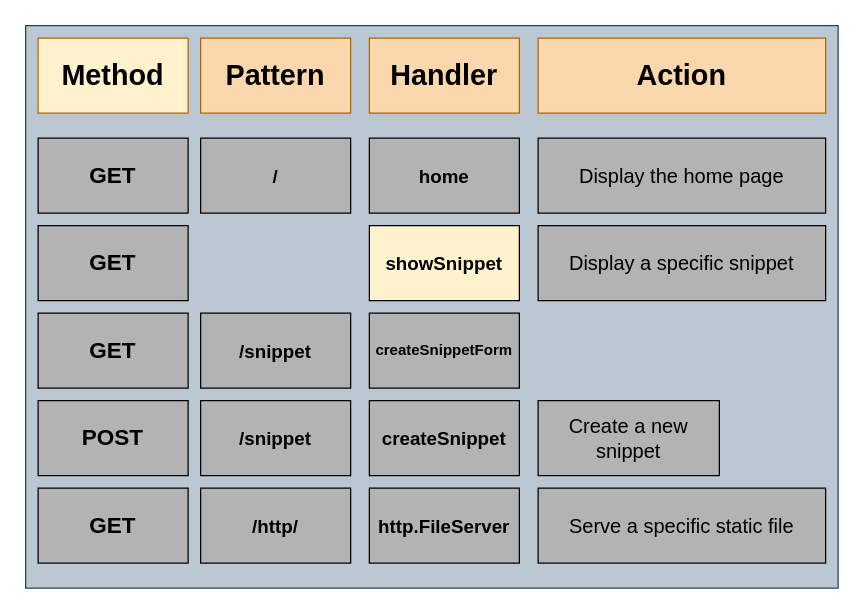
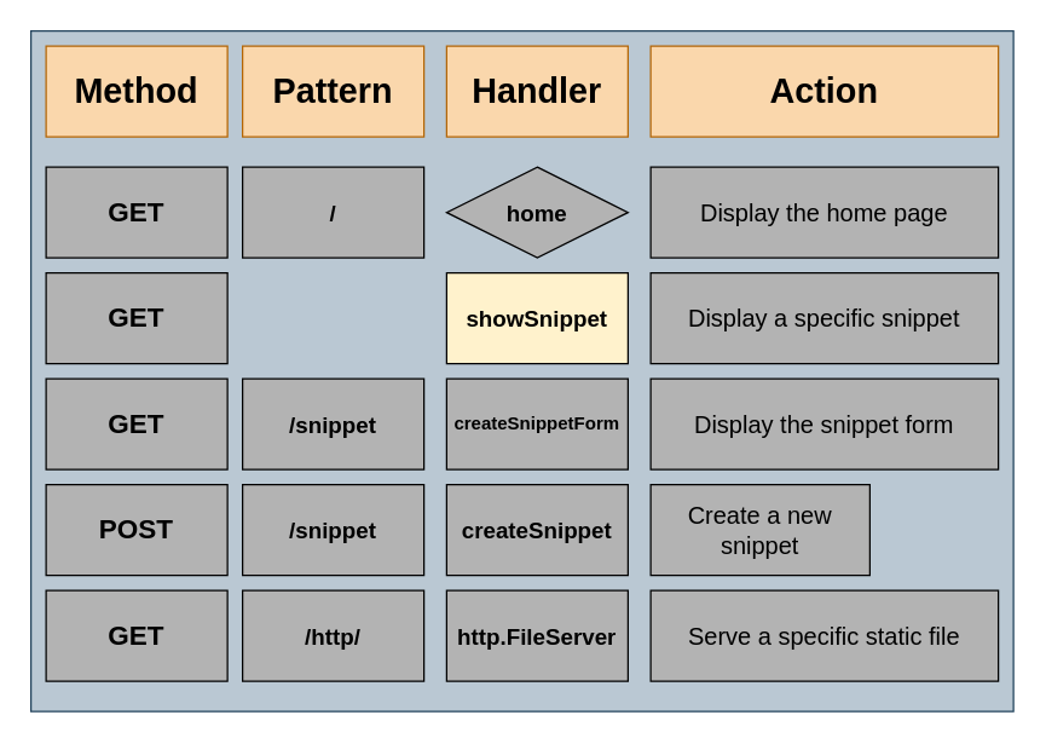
- <mxCell id="3" value="&lt;b style=&quot;color: rgb(0 , 0 , 0) ; font-size: 23px&quot;&gt;Method&lt;/b&gt;" style="rounded=0;whiteSpace=wrap;html=1;fillColor=#fff2cc;strokeColor=#b46504;" parent="1" vertex="1"><mxGeometry x="30" y="30" width="120" height="60" as="geometry" /></mxCell>
+ <mxCell id="3" value="&lt;b style=&quot;color: rgb(0 , 0 , 0) ; font-size: 23px&quot;&gt;Method&lt;/b&gt;" style="rounded=0;whiteSpace=wrap;html=1;fillColor=#fad7ac;strokeColor=#b46504;" parent="1" vertex="1"><mxGeometry x="30" y="30" width="120" height="60" as="geometry" /></mxCell>
- <mxCell id="13" value="&lt;font color=&quot;#000000&quot; size=&quot;1&quot;&gt;&lt;b style=&quot;font-size: 15px&quot;&gt;home&lt;/b&gt;&lt;/font&gt;" style="rounded=0;whiteSpace=wrap;html=1;fillColor=#B3B3B3;" parent="1" vertex="1"><mxGeometry x="295" y="110" width="120" height="60" as="geometry" /></mxCell>
+ <mxCell id="13" value="&lt;font color=&quot;#000000&quot; size=&quot;1&quot;&gt;&lt;b style=&quot;font-size: 15px&quot;&gt;home&lt;/b&gt;&lt;/font&gt;" style="rhombus;whiteSpace=wrap;html=1;fillColor=#B3B3B3;" parent="1" vertex="1"><mxGeometry x="295" y="110" width="120" height="60" as="geometry" /></mxCell>
+ <mxCell id="23" value="&lt;span style=&quot;font-size: 16px ; text-align: left&quot;&gt;&lt;font color=&quot;#000000&quot;&gt;Display the snippet form&lt;/font&gt;&lt;/span&gt;" style="rounded=0;whiteSpace=wrap;html=1;fillColor=#B3B3B3;" parent="1" vertex="1"><mxGeometry x="430" y="250" width="230" height="60" as="geometry" /></mxCell>
